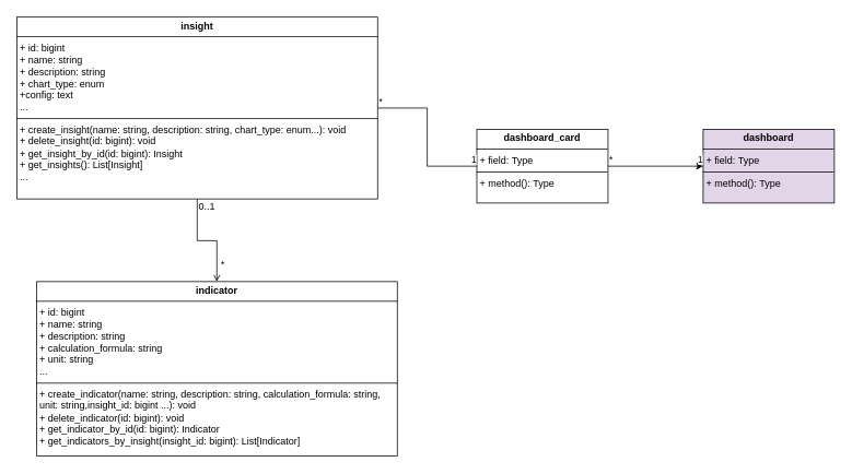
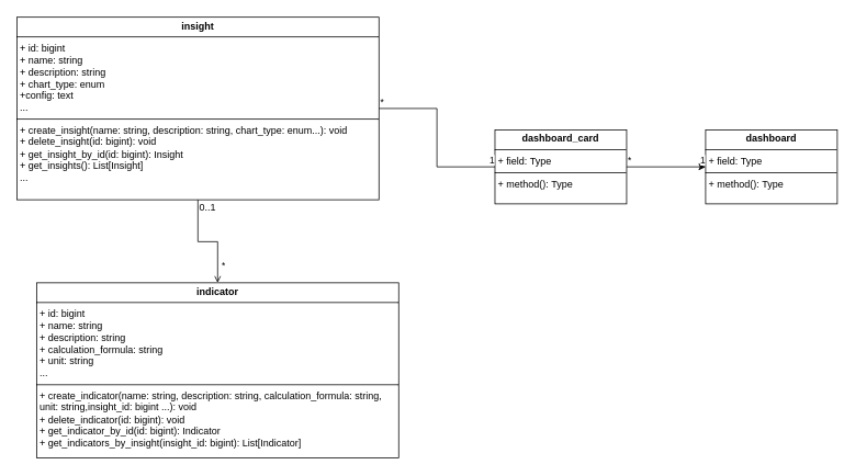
- <mxCell id="8" value="&lt;p style=&quot;margin:0px;margin-top:4px;text-align:center;&quot;&gt;&lt;b&gt;dashboard_card&lt;/b&gt;&lt;/p&gt;&lt;hr size=&quot;1&quot; style=&quot;border-style:solid;&quot;&gt;&lt;p style=&quot;margin:0px;margin-left:4px;&quot;&gt;+ field: Type&lt;/p&gt;&lt;hr size=&quot;1&quot; style=&quot;border-style:solid;&quot;&gt;&lt;p style=&quot;margin:0px;margin-left:4px;&quot;&gt;+ method(): Type&lt;/p&gt;" style="verticalAlign=top;align=left;overflow=fill;html=1;whiteSpace=wrap;" parent="1" vertex="1"><mxGeometry x="581" y="157" width="160" height="90" as="geometry" /></mxCell>
+ <mxCell id="8" value="&lt;p style=&quot;margin:0px;margin-top:4px;text-align:center;&quot;&gt;&lt;b&gt;dashboard_card&lt;/b&gt;&lt;/p&gt;&lt;hr size=&quot;1&quot; style=&quot;border-style:solid;&quot;&gt;&lt;p style=&quot;margin:0px;margin-left:4px;&quot;&gt;+ field: Type&lt;/p&gt;&lt;hr size=&quot;1&quot; style=&quot;border-style:solid;&quot;&gt;&lt;p style=&quot;margin:0px;margin-left:4px;&quot;&gt;+ method(): Type&lt;/p&gt;" style="verticalAlign=top;align=left;overflow=fill;html=1;whiteSpace=wrap;" parent="1" vertex="1"><mxGeometry x="601" y="157" width="160" height="90" as="geometry" /></mxCell>
- <mxCell id="4" value="&lt;p style=&quot;margin:0px;margin-top:4px;text-align:center;&quot;&gt;&lt;b&gt;dashboard&lt;/b&gt;&lt;/p&gt;&lt;hr size=&quot;1&quot; style=&quot;border-style:solid;&quot;&gt;&lt;p style=&quot;margin:0px;margin-left:4px;&quot;&gt;+ field: Type&lt;/p&gt;&lt;hr size=&quot;1&quot; style=&quot;border-style:solid;&quot;&gt;&lt;p style=&quot;margin:0px;margin-left:4px;&quot;&gt;+ method(): Type&lt;/p&gt;" style="verticalAlign=top;align=left;overflow=fill;html=1;whiteSpace=wrap;fillColor=#e1d5e7;" parent="1" vertex="1"><mxGeometry x="857" y="157" width="160" height="90" as="geometry" /></mxCell>
+ <mxCell id="4" value="&lt;p style=&quot;margin:0px;margin-top:4px;text-align:center;&quot;&gt;&lt;b&gt;dashboard&lt;/b&gt;&lt;/p&gt;&lt;hr size=&quot;1&quot; style=&quot;border-style:solid;&quot;&gt;&lt;p style=&quot;margin:0px;margin-left:4px;&quot;&gt;+ field: Type&lt;/p&gt;&lt;hr size=&quot;1&quot; style=&quot;border-style:solid;&quot;&gt;&lt;p style=&quot;margin:0px;margin-left:4px;&quot;&gt;+ method(): Type&lt;/p&gt;" style="verticalAlign=top;align=left;overflow=fill;html=1;whiteSpace=wrap;" parent="1" vertex="1"><mxGeometry x="857" y="157" width="160" height="90" as="geometry" /></mxCell>
